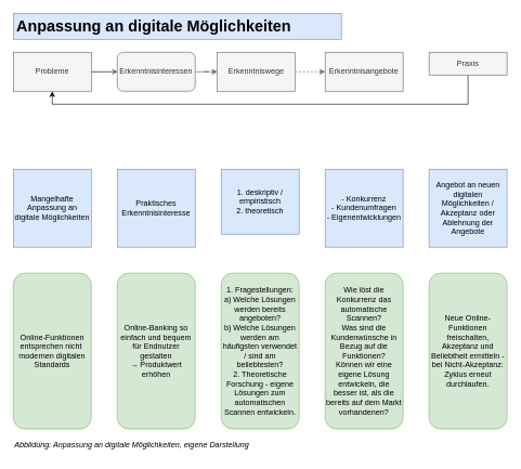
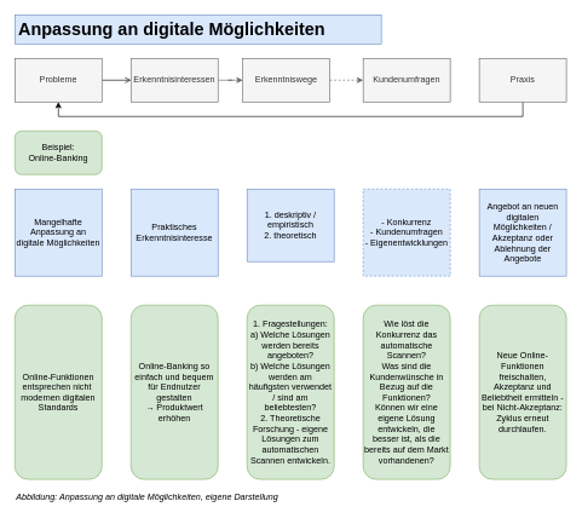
- <mxCell id="7" value="Praxis" style="rounded=0;whiteSpace=wrap;html=1;fillColor=#f5f5f5;fontColor=#333333;strokeColor=#666666;" parent="1" vertex="1"><mxGeometry x="660" y="80" width="120" height="35" as="geometry" /></mxCell>
+ <mxCell id="7" value="Praxis" style="rounded=0;whiteSpace=wrap;html=1;fillColor=#f5f5f5;fontColor=#333333;strokeColor=#666666;" parent="1" vertex="1"><mxGeometry x="660" y="80" width="120" height="60" as="geometry" /></mxCell>
- <mxCell id="5" value="Erkenntnisinteressen" style="whiteSpace=wrap;html=1;fillColor=#f5f5f5;fontColor=#333333;strokeColor=#666666;rounded=1;" parent="1" vertex="1"><mxGeometry x="180" y="80" width="120" height="60" as="geometry" /></mxCell>
+ <mxCell id="5" value="Erkenntnisinteressen" style="rounded=0;whiteSpace=wrap;html=1;fillColor=#f5f5f5;fontColor=#333333;strokeColor=#666666;" parent="1" vertex="1"><mxGeometry x="180" y="80" width="120" height="60" as="geometry" /></mxCell>
- <mxCell id="8" value="Erkenntnisangebote" style="rounded=0;whiteSpace=wrap;html=1;fillColor=#f5f5f5;fontColor=#333333;strokeColor=#666666;" parent="1" vertex="1"><mxGeometry x="500" y="80" width="120" height="60" as="geometry" /></mxCell>
+ <mxCell id="8" value="Kundenumfragen" style="rounded=0;whiteSpace=wrap;html=1;fillColor=#f5f5f5;fontColor=#333333;strokeColor=#666666;" parent="1" vertex="1"><mxGeometry x="500" y="80" width="120" height="60" as="geometry" /></mxCell>
+ <mxCell id="20" value="Beispiel:&lt;br&gt;Online-Banking" style="rounded=1;whiteSpace=wrap;html=1;fillColor=#d5e8d4;strokeColor=#82b366;" parent="1" vertex="1"><mxGeometry x="20" y="180" width="120" height="60" as="geometry" /></mxCell>
- <mxCell id="13" value="- Konkurrenz&lt;br&gt;- Kundenumfragen&lt;br&gt;- Eigenentwicklungen" style="whiteSpace=wrap;html=1;aspect=fixed;fillColor=#dae8fc;strokeColor=#6c8ebf;" parent="1" vertex="1"><mxGeometry x="500" y="260" width="120" height="120" as="geometry" /></mxCell>
+ <mxCell id="13" value="- Konkurrenz&lt;br&gt;- Kundenumfragen&lt;br&gt;- Eigenentwicklungen" style="whiteSpace=wrap;html=1;aspect=fixed;fillColor=#dae8fc;strokeColor=#6c8ebf;dashed=1;" parent="1" vertex="1"><mxGeometry x="500" y="260" width="120" height="120" as="geometry" /></mxCell>
